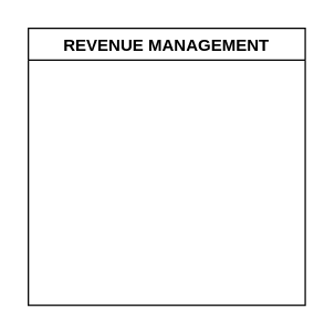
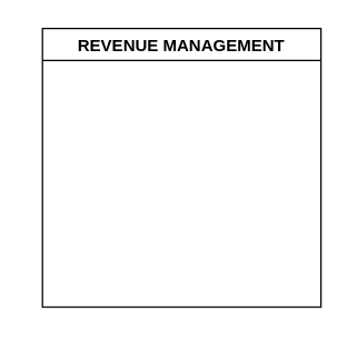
- <mxCell id="2" value="REVENUE MANAGEMENT" style="swimlane;" vertex="1" parent="1"><mxGeometry x="20" y="20" width="200" height="200" as="geometry" /></mxCell>
+ <mxCell id="2" value="REVENUE MANAGEMENT" style="swimlane;" vertex="1" parent="1"><mxGeometry x="30" y="20" width="200" height="200" as="geometry" /></mxCell>
